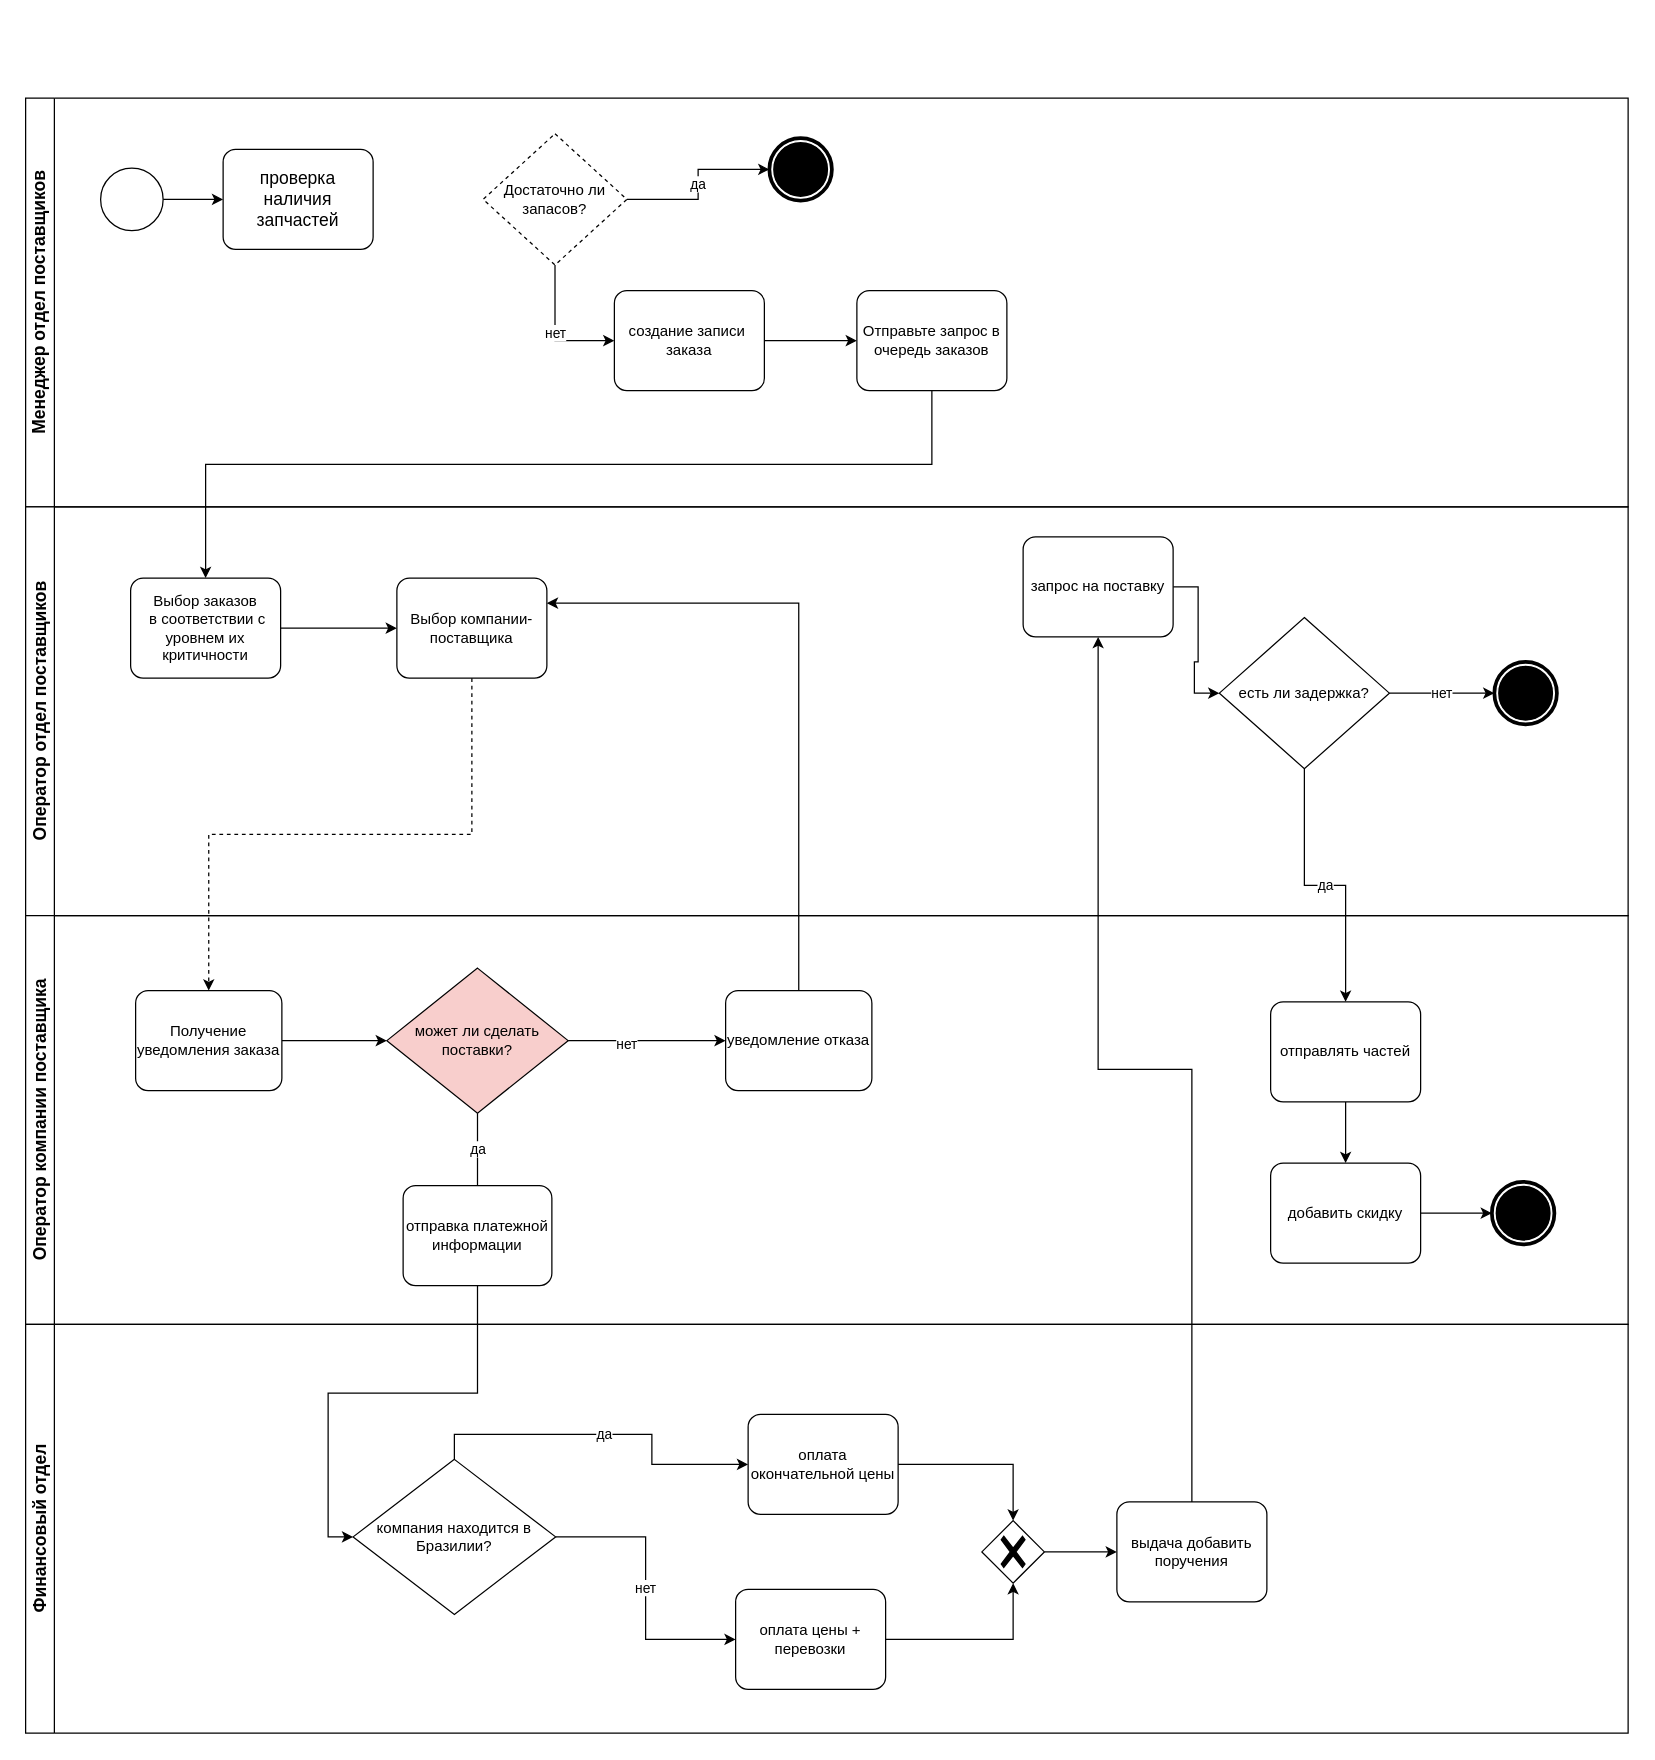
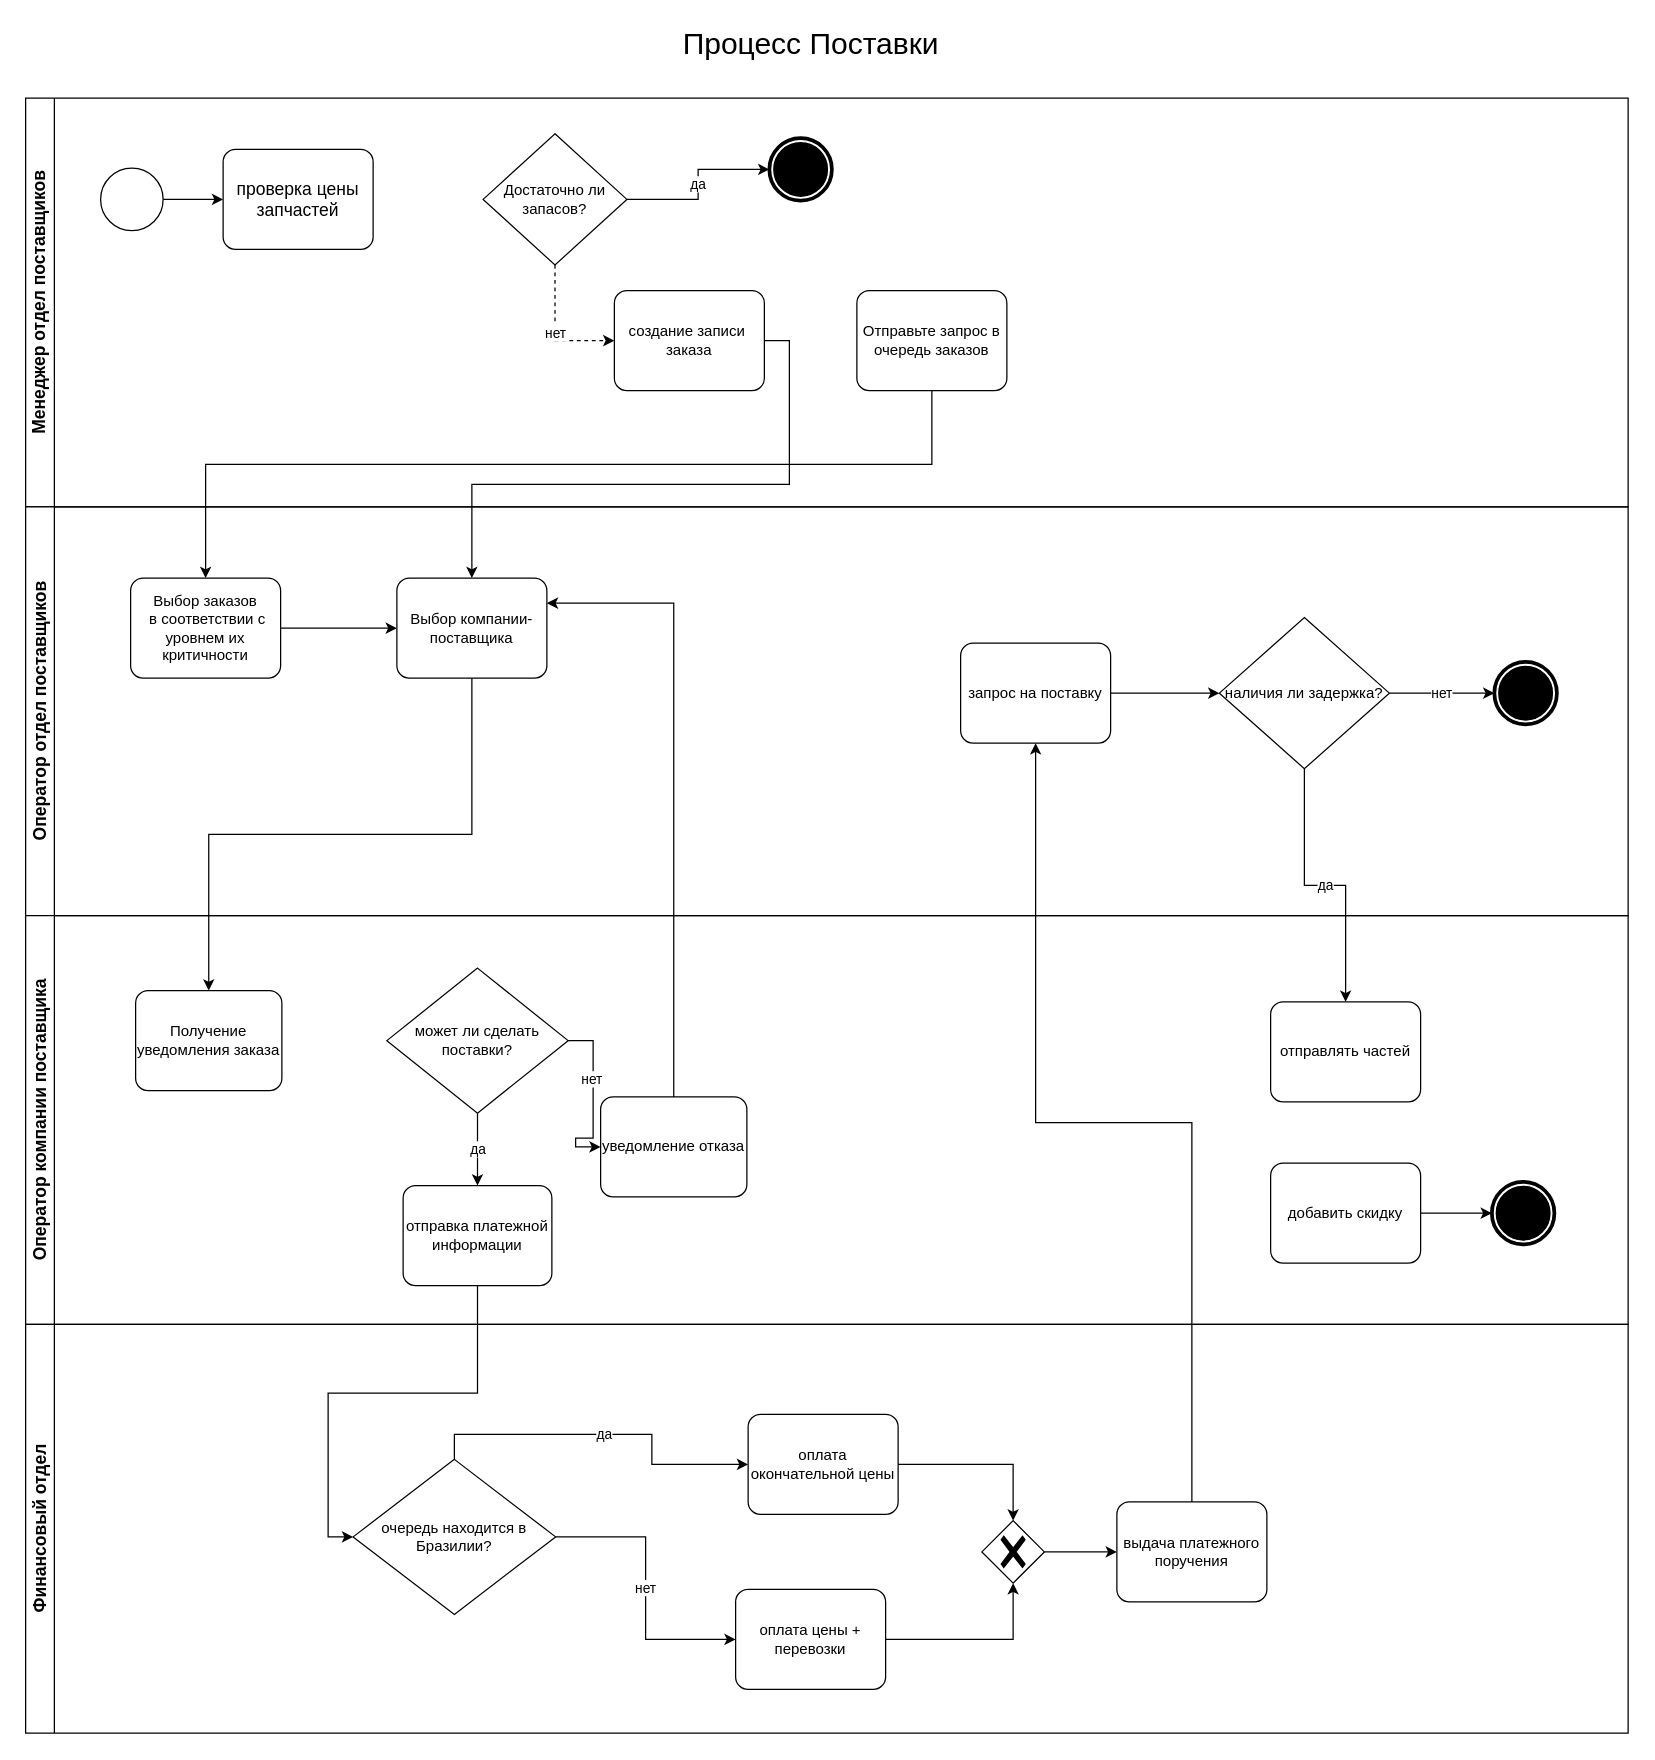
+ <mxCell id="13" value="&lt;font style=&quot;font-size: 24px;&quot;&gt;Процесс Поставки&lt;/font&gt;" style="text;html=1;strokeColor=none;fillColor=none;align=center;verticalAlign=middle;whiteSpace=wrap;rounded=0;" vertex="1" parent="1"><mxGeometry x="541" y="20" width="215" height="30" as="geometry" /></mxCell>
- <mxCell id="3" value="проверка наличия запчастей" style="points=[[0.25,0,0],[0.5,0,0],[0.75,0,0],[1,0.25,0],[1,0.5,0],[1,0.75,0],[0.75,1,0],[0.5,1,0],[0.25,1,0],[0,0.75,0],[0,0.5,0],[0,0.25,0]];shape=mxgraph.bpmn.task;whiteSpace=wrap;rectStyle=rounded;size=10;html=1;taskMarker=abstract;fontSize=14;" vertex="1" parent="2"><mxGeometry x="158" y="41" width="120" height="80" as="geometry" /></mxCell>
+ <mxCell id="3" value="проверка цены запчастей" style="points=[[0.25,0,0],[0.5,0,0],[0.75,0,0],[1,0.25,0],[1,0.5,0],[1,0.75,0],[0.75,1,0],[0.5,1,0],[0.25,1,0],[0,0.75,0],[0,0.5,0],[0,0.25,0]];shape=mxgraph.bpmn.task;whiteSpace=wrap;rectStyle=rounded;size=10;html=1;taskMarker=abstract;fontSize=14;" vertex="1" parent="2"><mxGeometry x="158" y="41" width="120" height="80" as="geometry" /></mxCell>
- <mxCell id="6" value="Достаточно ли запасов?&lt;br&gt;" style="rhombus;whiteSpace=wrap;html=1;dashed=1;" vertex="1" parent="2"><mxGeometry x="366" y="28.5" width="115" height="105" as="geometry" /></mxCell>
+ <mxCell id="6" value="Достаточно ли запасов?&lt;br&gt;" style="rhombus;whiteSpace=wrap;html=1;" vertex="1" parent="2"><mxGeometry x="366" y="28.5" width="115" height="105" as="geometry" /></mxCell>
- <mxCell id="5" value="нет" style="edgeStyle=orthogonalEdgeStyle;rounded=0;orthogonalLoop=1;jettySize=auto;html=1;exitX=0.5;exitY=1;exitDx=0;exitDy=0;entryX=0;entryY=0.5;entryDx=0;entryDy=0;entryPerimeter=0;" edge="1" parent="2" source="6" target="9"><mxGeometry relative="1" as="geometry" /></mxCell>
+ <mxCell id="5" value="нет" style="edgeStyle=orthogonalEdgeStyle;rounded=0;orthogonalLoop=1;jettySize=auto;html=1;exitX=0.5;exitY=1;exitDx=0;exitDy=0;entryX=0;entryY=0.5;entryDx=0;entryDy=0;entryPerimeter=0;dashed=1;" edge="1" parent="2" source="6" target="9"><mxGeometry relative="1" as="geometry" /></mxCell>
- <mxCell id="8" style="edgeStyle=orthogonalEdgeStyle;rounded=0;orthogonalLoop=1;jettySize=auto;html=1;exitX=1;exitY=0.5;exitDx=0;exitDy=0;exitPerimeter=0;entryX=0;entryY=0.5;entryDx=0;entryDy=0;entryPerimeter=0;" edge="1" parent="2" source="9" target="10"><mxGeometry relative="1" as="geometry" /></mxCell>
+ <mxCell id="8" style="edgeStyle=orthogonalEdgeStyle;rounded=0;orthogonalLoop=1;jettySize=auto;html=1;exitX=1;exitY=0.5;exitDx=0;exitDy=0;exitPerimeter=0;" edge="1" parent="2" source="9" target="17"><mxGeometry relative="1" as="geometry" /></mxCell>
- <mxCell id="19" value="запрос на поставку" style="points=[[0.25,0,0],[0.5,0,0],[0.75,0,0],[1,0.25,0],[1,0.5,0],[1,0.75,0],[0.75,1,0],[0.5,1,0],[0.25,1,0],[0,0.75,0],[0,0.5,0],[0,0.25,0]];shape=mxgraph.bpmn.task;whiteSpace=wrap;rectStyle=rounded;size=10;html=1;taskMarker=abstract;" vertex="1" parent="14"><mxGeometry x="798" y="24" width="120" height="80" as="geometry" /></mxCell>
+ <mxCell id="19" value="запрос на поставку" style="points=[[0.25,0,0],[0.5,0,0],[0.75,0,0],[1,0.25,0],[1,0.5,0],[1,0.75,0],[0.75,1,0],[0.5,1,0],[0.25,1,0],[0,0.75,0],[0,0.5,0],[0,0.25,0]];shape=mxgraph.bpmn.task;whiteSpace=wrap;rectStyle=rounded;size=10;html=1;taskMarker=abstract;" vertex="1" parent="14"><mxGeometry x="748" y="109" width="120" height="80" as="geometry" /></mxCell>
- <mxCell id="21" value="есть ли задержка?" style="rhombus;whiteSpace=wrap;html=1;" vertex="1" parent="14"><mxGeometry x="955" y="88.5" width="136" height="121" as="geometry" /></mxCell>
+ <mxCell id="21" value="наличия ли задержка?" style="rhombus;whiteSpace=wrap;html=1;" vertex="1" parent="14"><mxGeometry x="955" y="88.5" width="136" height="121" as="geometry" /></mxCell>
- <mxCell id="49" style="edgeStyle=orthogonalEdgeStyle;rounded=0;orthogonalLoop=1;jettySize=auto;html=1;exitX=0.5;exitY=1;exitDx=0;exitDy=0;exitPerimeter=0;entryX=0.5;entryY=0;entryDx=0;entryDy=0;entryPerimeter=0;dashed=1;" edge="1" parent="1" source="17" target="25"><mxGeometry relative="1" as="geometry" /></mxCell>
+ <mxCell id="49" style="edgeStyle=orthogonalEdgeStyle;rounded=0;orthogonalLoop=1;jettySize=auto;html=1;exitX=0.5;exitY=1;exitDx=0;exitDy=0;exitPerimeter=0;entryX=0.5;entryY=0;entryDx=0;entryDy=0;entryPerimeter=0;" edge="1" parent="1" source="17" target="25"><mxGeometry relative="1" as="geometry" /></mxCell>
- <mxCell id="24" style="edgeStyle=orthogonalEdgeStyle;rounded=0;orthogonalLoop=1;jettySize=auto;html=1;exitX=1;exitY=0.5;exitDx=0;exitDy=0;exitPerimeter=0;entryX=0;entryY=0.5;entryDx=0;entryDy=0;" edge="1" parent="23" source="25" target="30"><mxGeometry relative="1" as="geometry" /></mxCell>
- <mxCell id="30" value="может ли сделать поставки?&lt;br&gt;" style="rhombus;whiteSpace=wrap;html=1;fillColor=#f8cecc;" vertex="1" parent="23"><mxGeometry x="289" y="42" width="145" height="116" as="geometry" /></mxCell>
+ <mxCell id="30" value="может ли сделать поставки?&lt;br&gt;" style="rhombus;whiteSpace=wrap;html=1;" vertex="1" parent="23"><mxGeometry x="289" y="42" width="145" height="116" as="geometry" /></mxCell>
- <mxCell id="26" value="уведомление отказа" style="points=[[0.25,0,0],[0.5,0,0],[0.75,0,0],[1,0.25,0],[1,0.5,0],[1,0.75,0],[0.75,1,0],[0.5,1,0],[0.25,1,0],[0,0.75,0],[0,0.5,0],[0,0.25,0]];shape=mxgraph.bpmn.task;whiteSpace=wrap;rectStyle=rounded;size=10;html=1;taskMarker=abstract;" vertex="1" parent="23"><mxGeometry x="560" y="60" width="117" height="80" as="geometry" /></mxCell>
+ <mxCell id="26" value="уведомление отказа" style="points=[[0.25,0,0],[0.5,0,0],[0.75,0,0],[1,0.25,0],[1,0.5,0],[1,0.75,0],[0.75,1,0],[0.5,1,0],[0.25,1,0],[0,0.75,0],[0,0.5,0],[0,0.25,0]];shape=mxgraph.bpmn.task;whiteSpace=wrap;rectStyle=rounded;size=10;html=1;taskMarker=abstract;" vertex="1" parent="23"><mxGeometry x="460" y="145" width="117" height="80" as="geometry" /></mxCell>
- <mxCell id="32" style="edgeStyle=orthogonalEdgeStyle;rounded=0;orthogonalLoop=1;jettySize=auto;html=1;exitX=0.5;exitY=1;exitDx=0;exitDy=0;exitPerimeter=0;" edge="1" parent="23" source="33" target="36"><mxGeometry relative="1" as="geometry" /></mxCell>
- <mxCell id="29" value="да" style="edgeStyle=orthogonalEdgeStyle;rounded=0;orthogonalLoop=1;jettySize=auto;html=1;exitX=0.5;exitY=1;exitDx=0;exitDy=0;entryX=0.5;entryY=0;entryDx=0;entryDy=0;entryPerimeter=0;endArrow=none;" edge="1" parent="23" source="30" target="31"><mxGeometry relative="1" as="geometry" /></mxCell>
+ <mxCell id="29" value="да" style="edgeStyle=orthogonalEdgeStyle;rounded=0;orthogonalLoop=1;jettySize=auto;html=1;exitX=0.5;exitY=1;exitDx=0;exitDy=0;entryX=0.5;entryY=0;entryDx=0;entryDy=0;entryPerimeter=0;" edge="1" parent="23" source="30" target="31"><mxGeometry relative="1" as="geometry" /></mxCell>
- <mxCell id="38" value="компания находится в Бразилии?" style="rhombus;whiteSpace=wrap;html=1;" vertex="1" parent="37"><mxGeometry x="262" y="108" width="162" height="124" as="geometry" /></mxCell>
+ <mxCell id="38" value="очередь находится в Бразилии?" style="rhombus;whiteSpace=wrap;html=1;" vertex="1" parent="37"><mxGeometry x="262" y="108" width="162" height="124" as="geometry" /></mxCell>
- <mxCell id="47" value="выдача добавить поручения" style="points=[[0.25,0,0],[0.5,0,0],[0.75,0,0],[1,0.25,0],[1,0.5,0],[1,0.75,0],[0.75,1,0],[0.5,1,0],[0.25,1,0],[0,0.75,0],[0,0.5,0],[0,0.25,0]];shape=mxgraph.bpmn.task;whiteSpace=wrap;rectStyle=rounded;size=10;html=1;taskMarker=abstract;" vertex="1" parent="37"><mxGeometry x="873" y="142" width="120" height="80" as="geometry" /></mxCell>
+ <mxCell id="47" value="выдача платежного поручения" style="points=[[0.25,0,0],[0.5,0,0],[0.75,0,0],[1,0.25,0],[1,0.5,0],[1,0.75,0],[0.75,1,0],[0.5,1,0],[0.25,1,0],[0,0.75,0],[0,0.5,0],[0,0.25,0]];shape=mxgraph.bpmn.task;whiteSpace=wrap;rectStyle=rounded;size=10;html=1;taskMarker=abstract;" vertex="1" parent="37"><mxGeometry x="873" y="142" width="120" height="80" as="geometry" /></mxCell>
